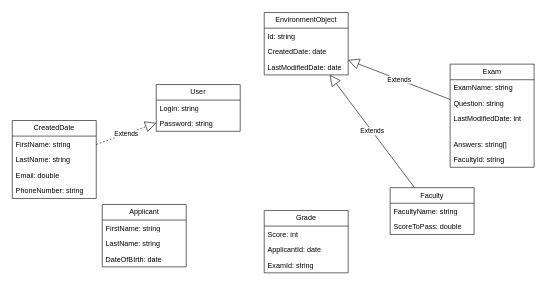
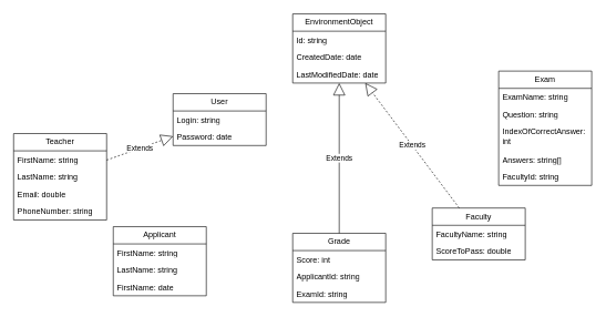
- <mxCell id="26" value="Extends" style="endArrow=block;endSize=16;endFill=0;html=1;rounded=0;" edge="1" parent="1" source="9" target="20"><mxGeometry width="160" relative="1" as="geometry"><mxPoint x="594" y="270" as="sourcePoint" /><mxPoint x="553" y="190" as="targetPoint" /></mxGeometry></mxCell>
- <mxCell id="12" value="LastModifiedDate: int" style="text;strokeColor=none;fillColor=none;align=left;verticalAlign=top;spacingLeft=4;spacingRight=4;overflow=hidden;rotatable=0;points=[[0,0.5],[1,0.5]];portConstraint=eastwest;whiteSpace=wrap;html=1;" vertex="1" parent="9"><mxGeometry y="78" width="140" height="42" as="geometry" /></mxCell>
+ <mxCell id="12" value="IndexOfCorrectAnswer: int" style="text;strokeColor=none;fillColor=none;align=left;verticalAlign=top;spacingLeft=4;spacingRight=4;overflow=hidden;rotatable=0;points=[[0,0.5],[1,0.5]];portConstraint=eastwest;whiteSpace=wrap;html=1;" vertex="1" parent="9"><mxGeometry y="78" width="140" height="42" as="geometry" /></mxCell>
- <mxCell id="34" value="Password: string" style="text;strokeColor=none;fillColor=none;align=left;verticalAlign=top;spacingLeft=4;spacingRight=4;overflow=hidden;rotatable=0;points=[[0,0.5],[1,0.5]];portConstraint=eastwest;whiteSpace=wrap;html=1;" vertex="1" parent="32"><mxGeometry y="52" width="140" height="26" as="geometry" /></mxCell>
+ <mxCell id="34" value="Password: date" style="text;strokeColor=none;fillColor=none;align=left;verticalAlign=top;spacingLeft=4;spacingRight=4;overflow=hidden;rotatable=0;points=[[0,0.5],[1,0.5]];portConstraint=eastwest;whiteSpace=wrap;html=1;" vertex="1" parent="32"><mxGeometry y="52" width="140" height="26" as="geometry" /></mxCell>
- <mxCell id="15" value="CreatedDate" style="swimlane;fontStyle=0;childLayout=stackLayout;horizontal=1;startSize=26;fillColor=none;horizontalStack=0;resizeParent=1;resizeParentMax=0;resizeLast=0;collapsible=1;marginBottom=0;whiteSpace=wrap;html=1;" parent="1" vertex="1"><mxGeometry x="20" y="200" width="140" height="130" as="geometry" /></mxCell>
+ <mxCell id="15" value="Teacher" style="swimlane;fontStyle=0;childLayout=stackLayout;horizontal=1;startSize=26;fillColor=none;horizontalStack=0;resizeParent=1;resizeParentMax=0;resizeLast=0;collapsible=1;marginBottom=0;whiteSpace=wrap;html=1;" parent="1" vertex="1"><mxGeometry x="20" y="200" width="140" height="130" as="geometry" /></mxCell>
+ <mxCell id="31" value="Extends" style="endArrow=block;endSize=16;endFill=0;html=1;rounded=0;" edge="1" parent="1" source="27" target="20"><mxGeometry width="160" relative="1" as="geometry"><mxPoint x="606" y="270" as="sourcePoint" /><mxPoint x="548" y="164" as="targetPoint" /></mxGeometry></mxCell>
- <mxCell id="25" value="Extends" style="endArrow=block;endSize=16;endFill=0;html=1;rounded=0;" edge="1" parent="1" source="6" target="20"><mxGeometry width="160" relative="1" as="geometry"><mxPoint x="468" y="270" as="sourcePoint" /><mxPoint x="497" y="190" as="targetPoint" /></mxGeometry></mxCell>
+ <mxCell id="25" value="Extends" style="endArrow=block;endSize=16;endFill=0;html=1;rounded=0;dashed=1;" edge="1" parent="1" source="6" target="20"><mxGeometry width="160" relative="1" as="geometry"><mxPoint x="468" y="270" as="sourcePoint" /><mxPoint x="497" y="190" as="targetPoint" /></mxGeometry></mxCell>
- <mxCell id="29" value="ApplicantId: date" style="text;strokeColor=none;fillColor=none;align=left;verticalAlign=top;spacingLeft=4;spacingRight=4;overflow=hidden;rotatable=0;points=[[0,0.5],[1,0.5]];portConstraint=eastwest;whiteSpace=wrap;html=1;" vertex="1" parent="27"><mxGeometry y="52" width="140" height="26" as="geometry" /></mxCell>
+ <mxCell id="29" value="ApplicantId: string" style="text;strokeColor=none;fillColor=none;align=left;verticalAlign=top;spacingLeft=4;spacingRight=4;overflow=hidden;rotatable=0;points=[[0,0.5],[1,0.5]];portConstraint=eastwest;whiteSpace=wrap;html=1;" vertex="1" parent="27"><mxGeometry y="52" width="140" height="26" as="geometry" /></mxCell>
- <mxCell id="5" value="DateOfBIrth: date" style="text;strokeColor=none;fillColor=none;align=left;verticalAlign=top;spacingLeft=4;spacingRight=4;overflow=hidden;rotatable=0;points=[[0,0.5],[1,0.5]];portConstraint=eastwest;whiteSpace=wrap;html=1;" vertex="1" parent="2"><mxGeometry y="78" width="140" height="26" as="geometry" /></mxCell>
+ <mxCell id="5" value="FirstName: date" style="text;strokeColor=none;fillColor=none;align=left;verticalAlign=top;spacingLeft=4;spacingRight=4;overflow=hidden;rotatable=0;points=[[0,0.5],[1,0.5]];portConstraint=eastwest;whiteSpace=wrap;html=1;" vertex="1" parent="2"><mxGeometry y="78" width="140" height="26" as="geometry" /></mxCell>
